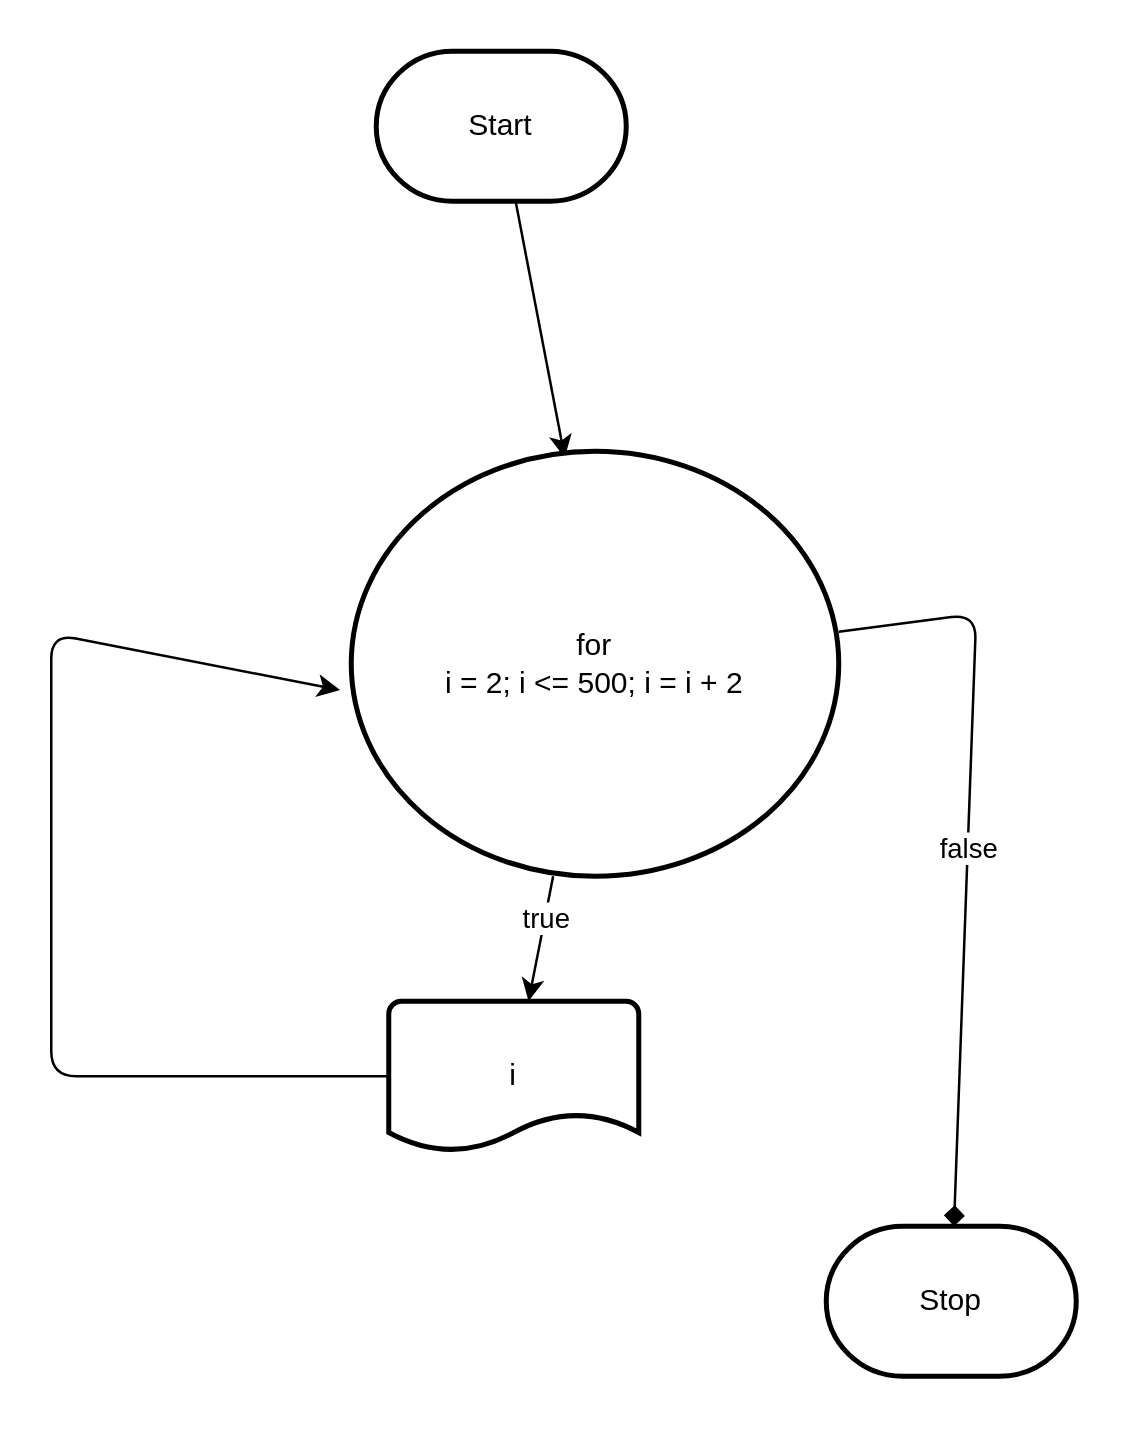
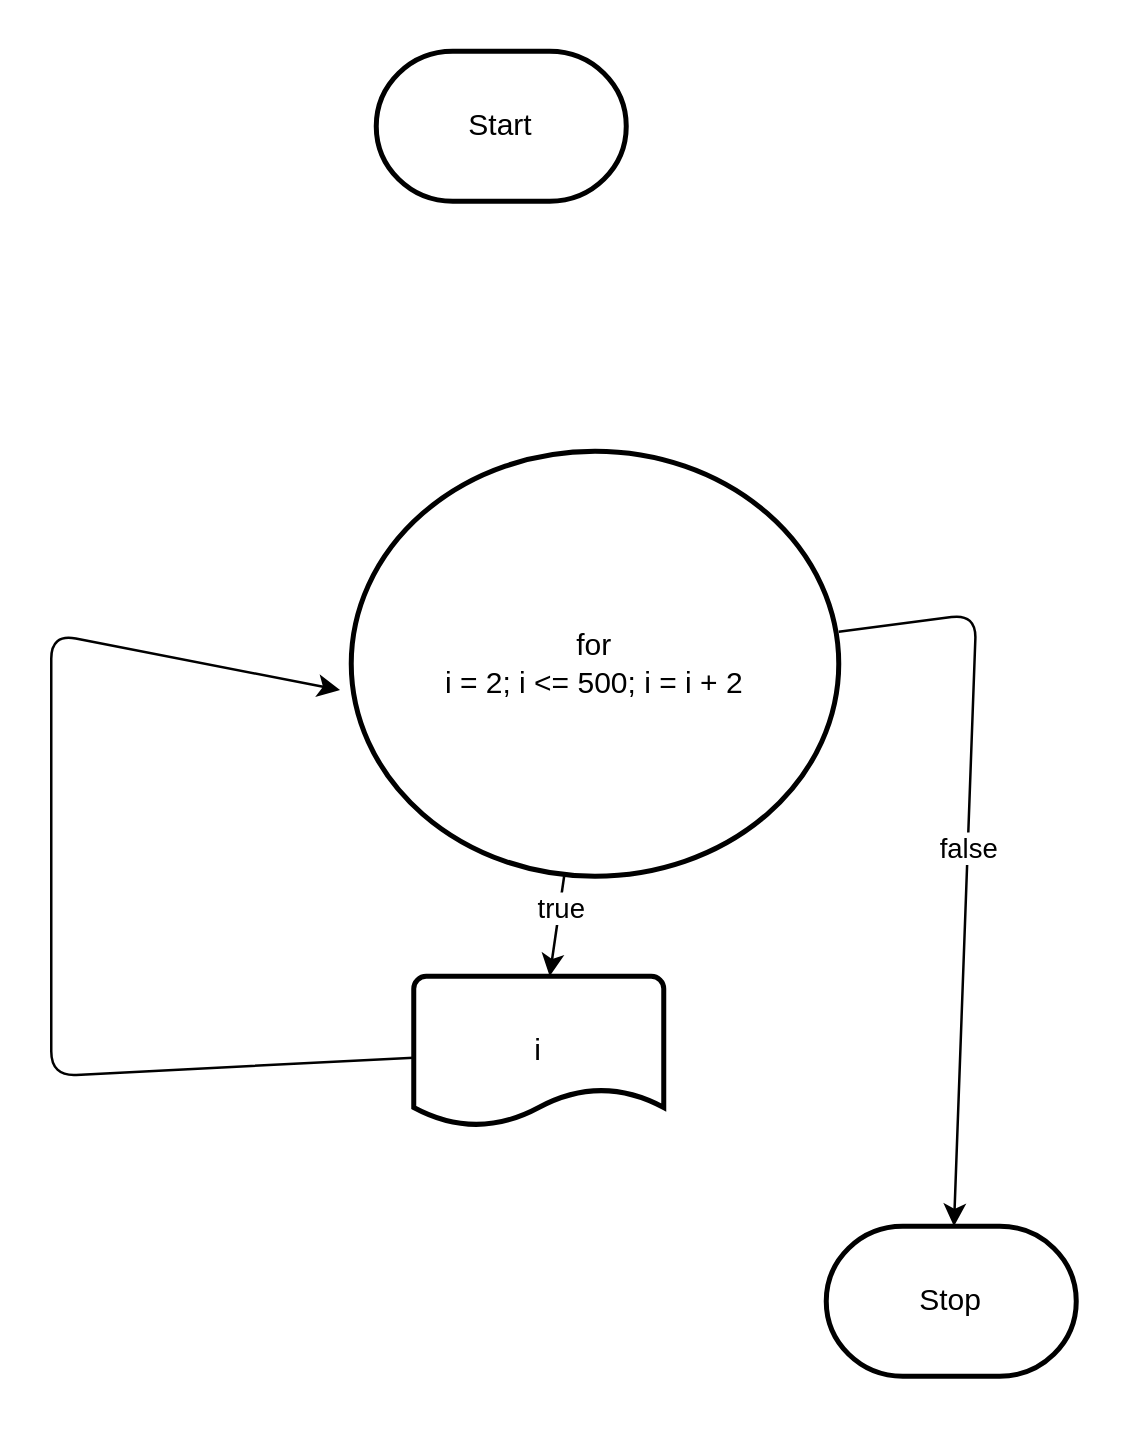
- <mxCell id="2" style="edgeStyle=none;html=1;entryX=0.438;entryY=0.015;entryDx=0;entryDy=0;entryPerimeter=0;strokeColor=#000000;" edge="1" parent="1" source="3" target="7"><mxGeometry relative="1" as="geometry" /></mxCell>
- <mxCell id="9" value="i" style="strokeWidth=2;html=1;shape=mxgraph.flowchart.document2;whiteSpace=wrap;size=0.25;" vertex="1" parent="1"><mxGeometry x="155" y="400" width="100" height="60" as="geometry" /></mxCell>
+ <mxCell id="9" value="i" style="strokeWidth=2;html=1;shape=mxgraph.flowchart.document2;whiteSpace=wrap;size=0.25;" vertex="1" parent="1"><mxGeometry x="165" y="390" width="100" height="60" as="geometry" /></mxCell>
- <mxCell id="6" value="false" style="edgeStyle=none;html=1;strokeColor=#000000;endArrow=diamond;" edge="1" parent="1" source="7" target="10"><mxGeometry relative="1" as="geometry"><Array as="points"><mxPoint x="390" y="245" /></Array></mxGeometry></mxCell>
+ <mxCell id="6" value="false" style="edgeStyle=none;html=1;strokeColor=#000000;" edge="1" parent="1" source="7" target="10"><mxGeometry relative="1" as="geometry"><Array as="points"><mxPoint x="390" y="245" /></Array></mxGeometry></mxCell>
